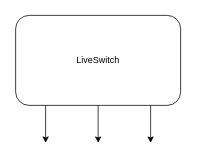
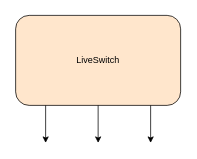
- <mxCell id="2" value="LiveSwitch" style="rounded=1;whiteSpace=wrap;html=1;" vertex="1" parent="1"><mxGeometry x="20" y="20" width="220" height="120" as="geometry" /></mxCell>
+ <mxCell id="2" value="LiveSwitch" style="rounded=1;whiteSpace=wrap;html=1;fillColor=#ffe6cc;" vertex="1" parent="1"><mxGeometry x="20" y="20" width="220" height="120" as="geometry" /></mxCell>
